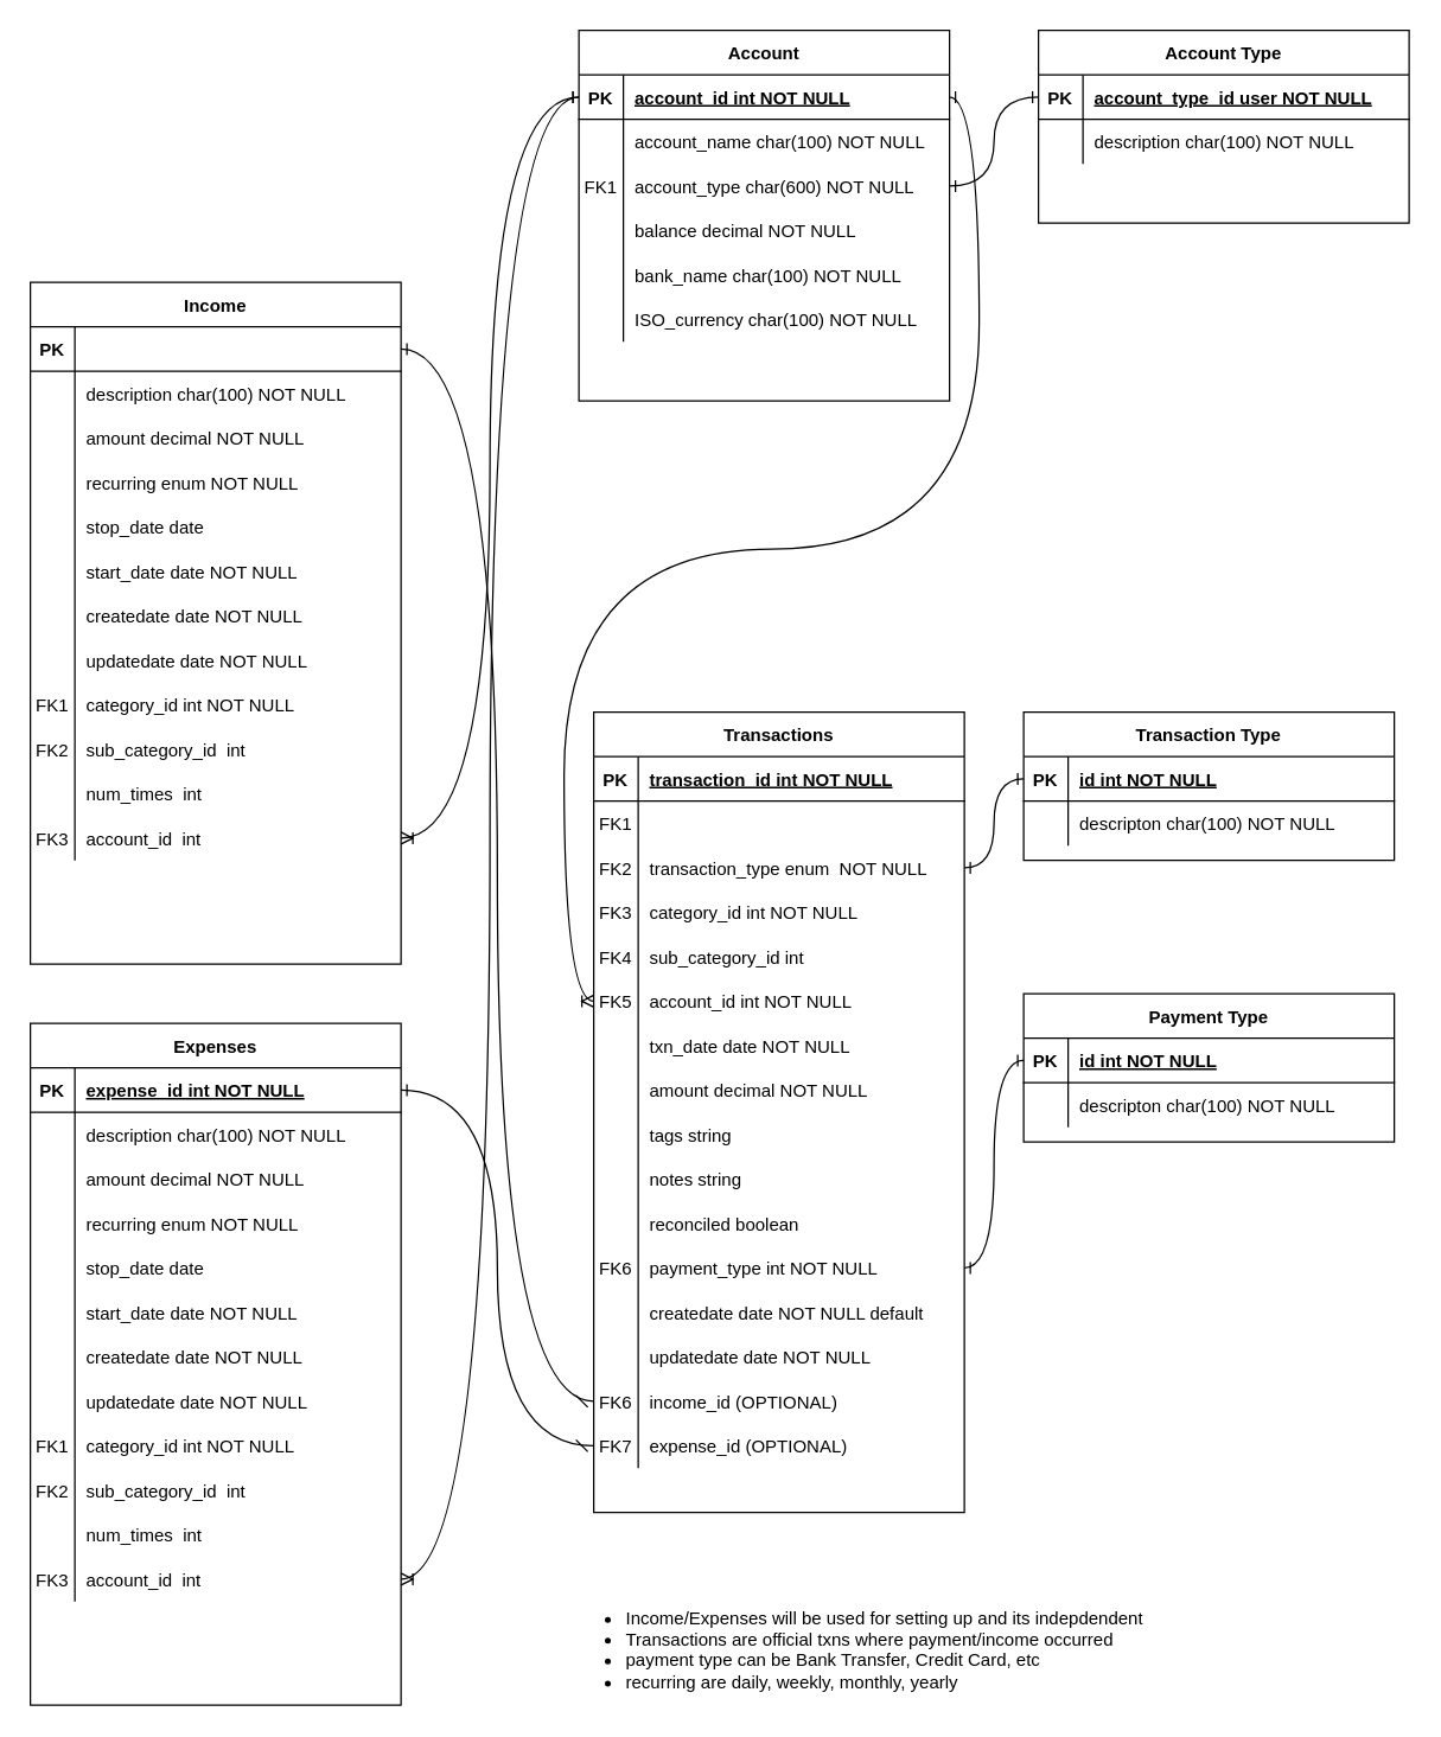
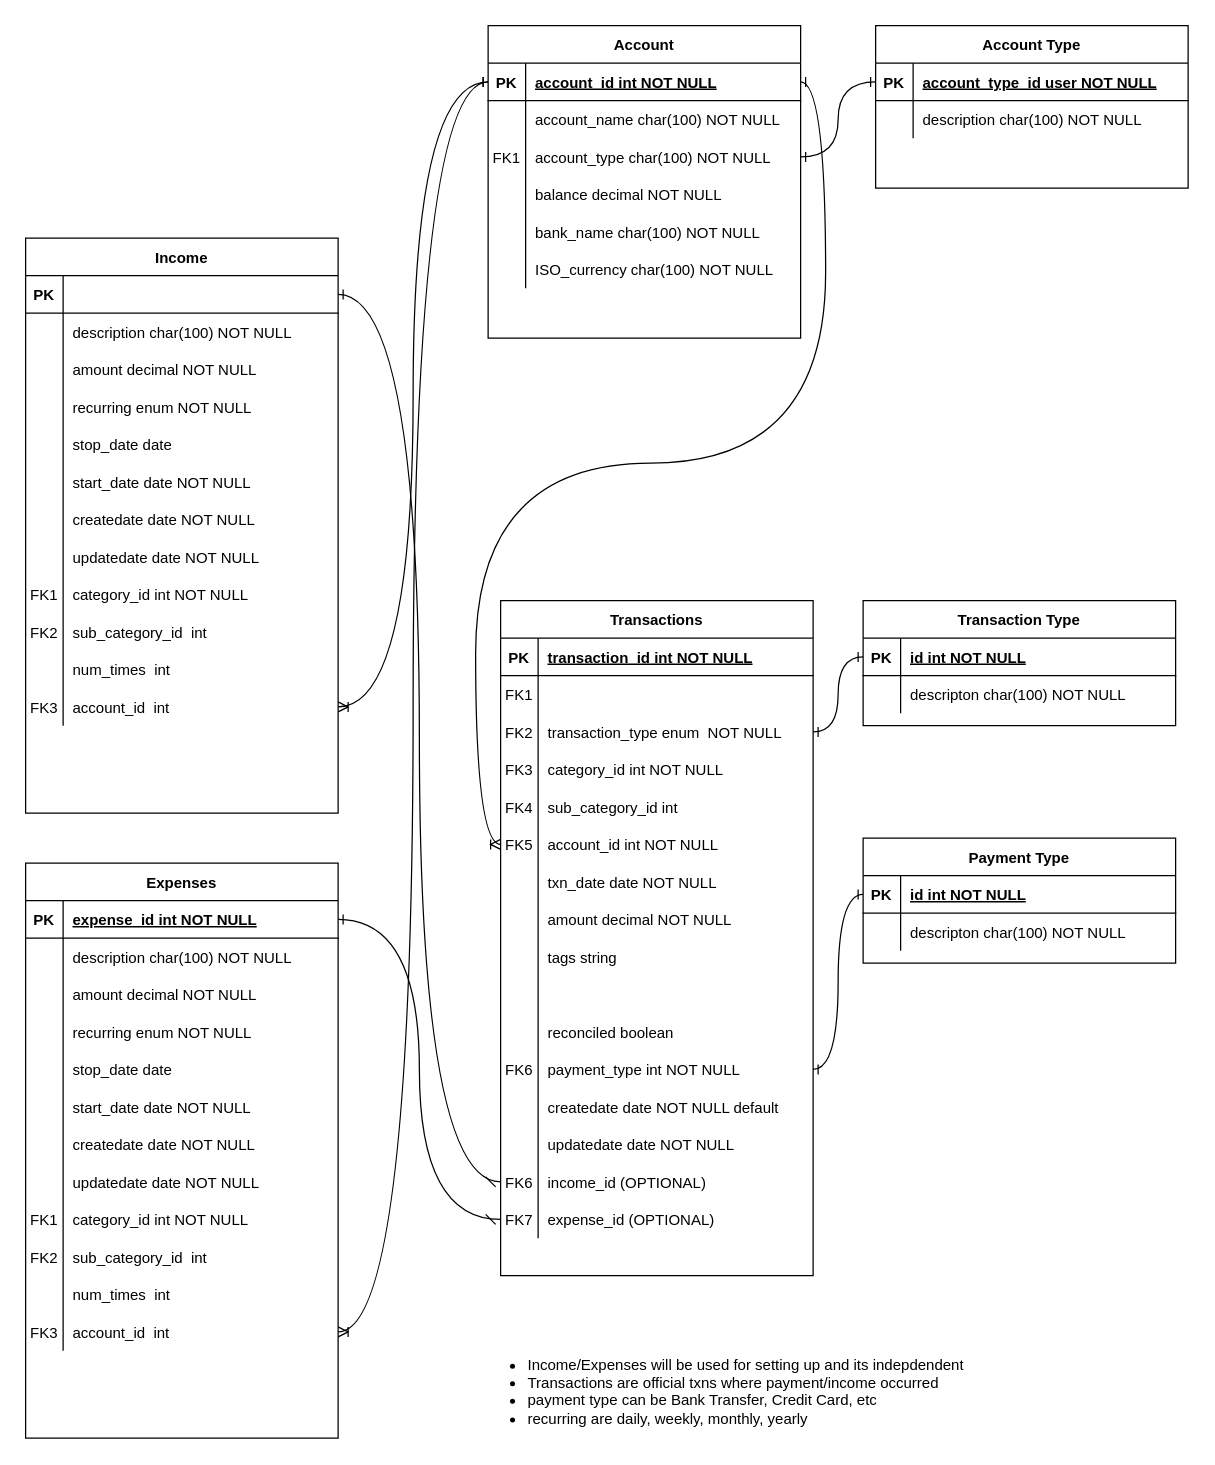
- <mxCell id="59" value="account_type char(600) NOT NULL" style="shape=partialRectangle;overflow=hidden;connectable=0;fillColor=none;top=0;left=0;bottom=0;right=0;align=left;spacingLeft=6;" vertex="1" parent="57"><mxGeometry x="30" width="220" height="30" as="geometry"><mxRectangle width="220" height="30" as="alternateBounds" /></mxGeometry></mxCell>
+ <mxCell id="59" value="account_type char(100) NOT NULL" style="shape=partialRectangle;overflow=hidden;connectable=0;fillColor=none;top=0;left=0;bottom=0;right=0;align=left;spacingLeft=6;" vertex="1" parent="57"><mxGeometry x="30" width="220" height="30" as="geometry"><mxRectangle width="220" height="30" as="alternateBounds" /></mxGeometry></mxCell>
- <mxCell id="31" value="notes string" style="shape=partialRectangle;overflow=hidden;connectable=0;fillColor=none;top=0;left=0;bottom=0;right=0;align=left;spacingLeft=6;" vertex="1" parent="29"><mxGeometry x="30" width="220" height="30" as="geometry"><mxRectangle width="220" height="30" as="alternateBounds" /></mxGeometry></mxCell>
